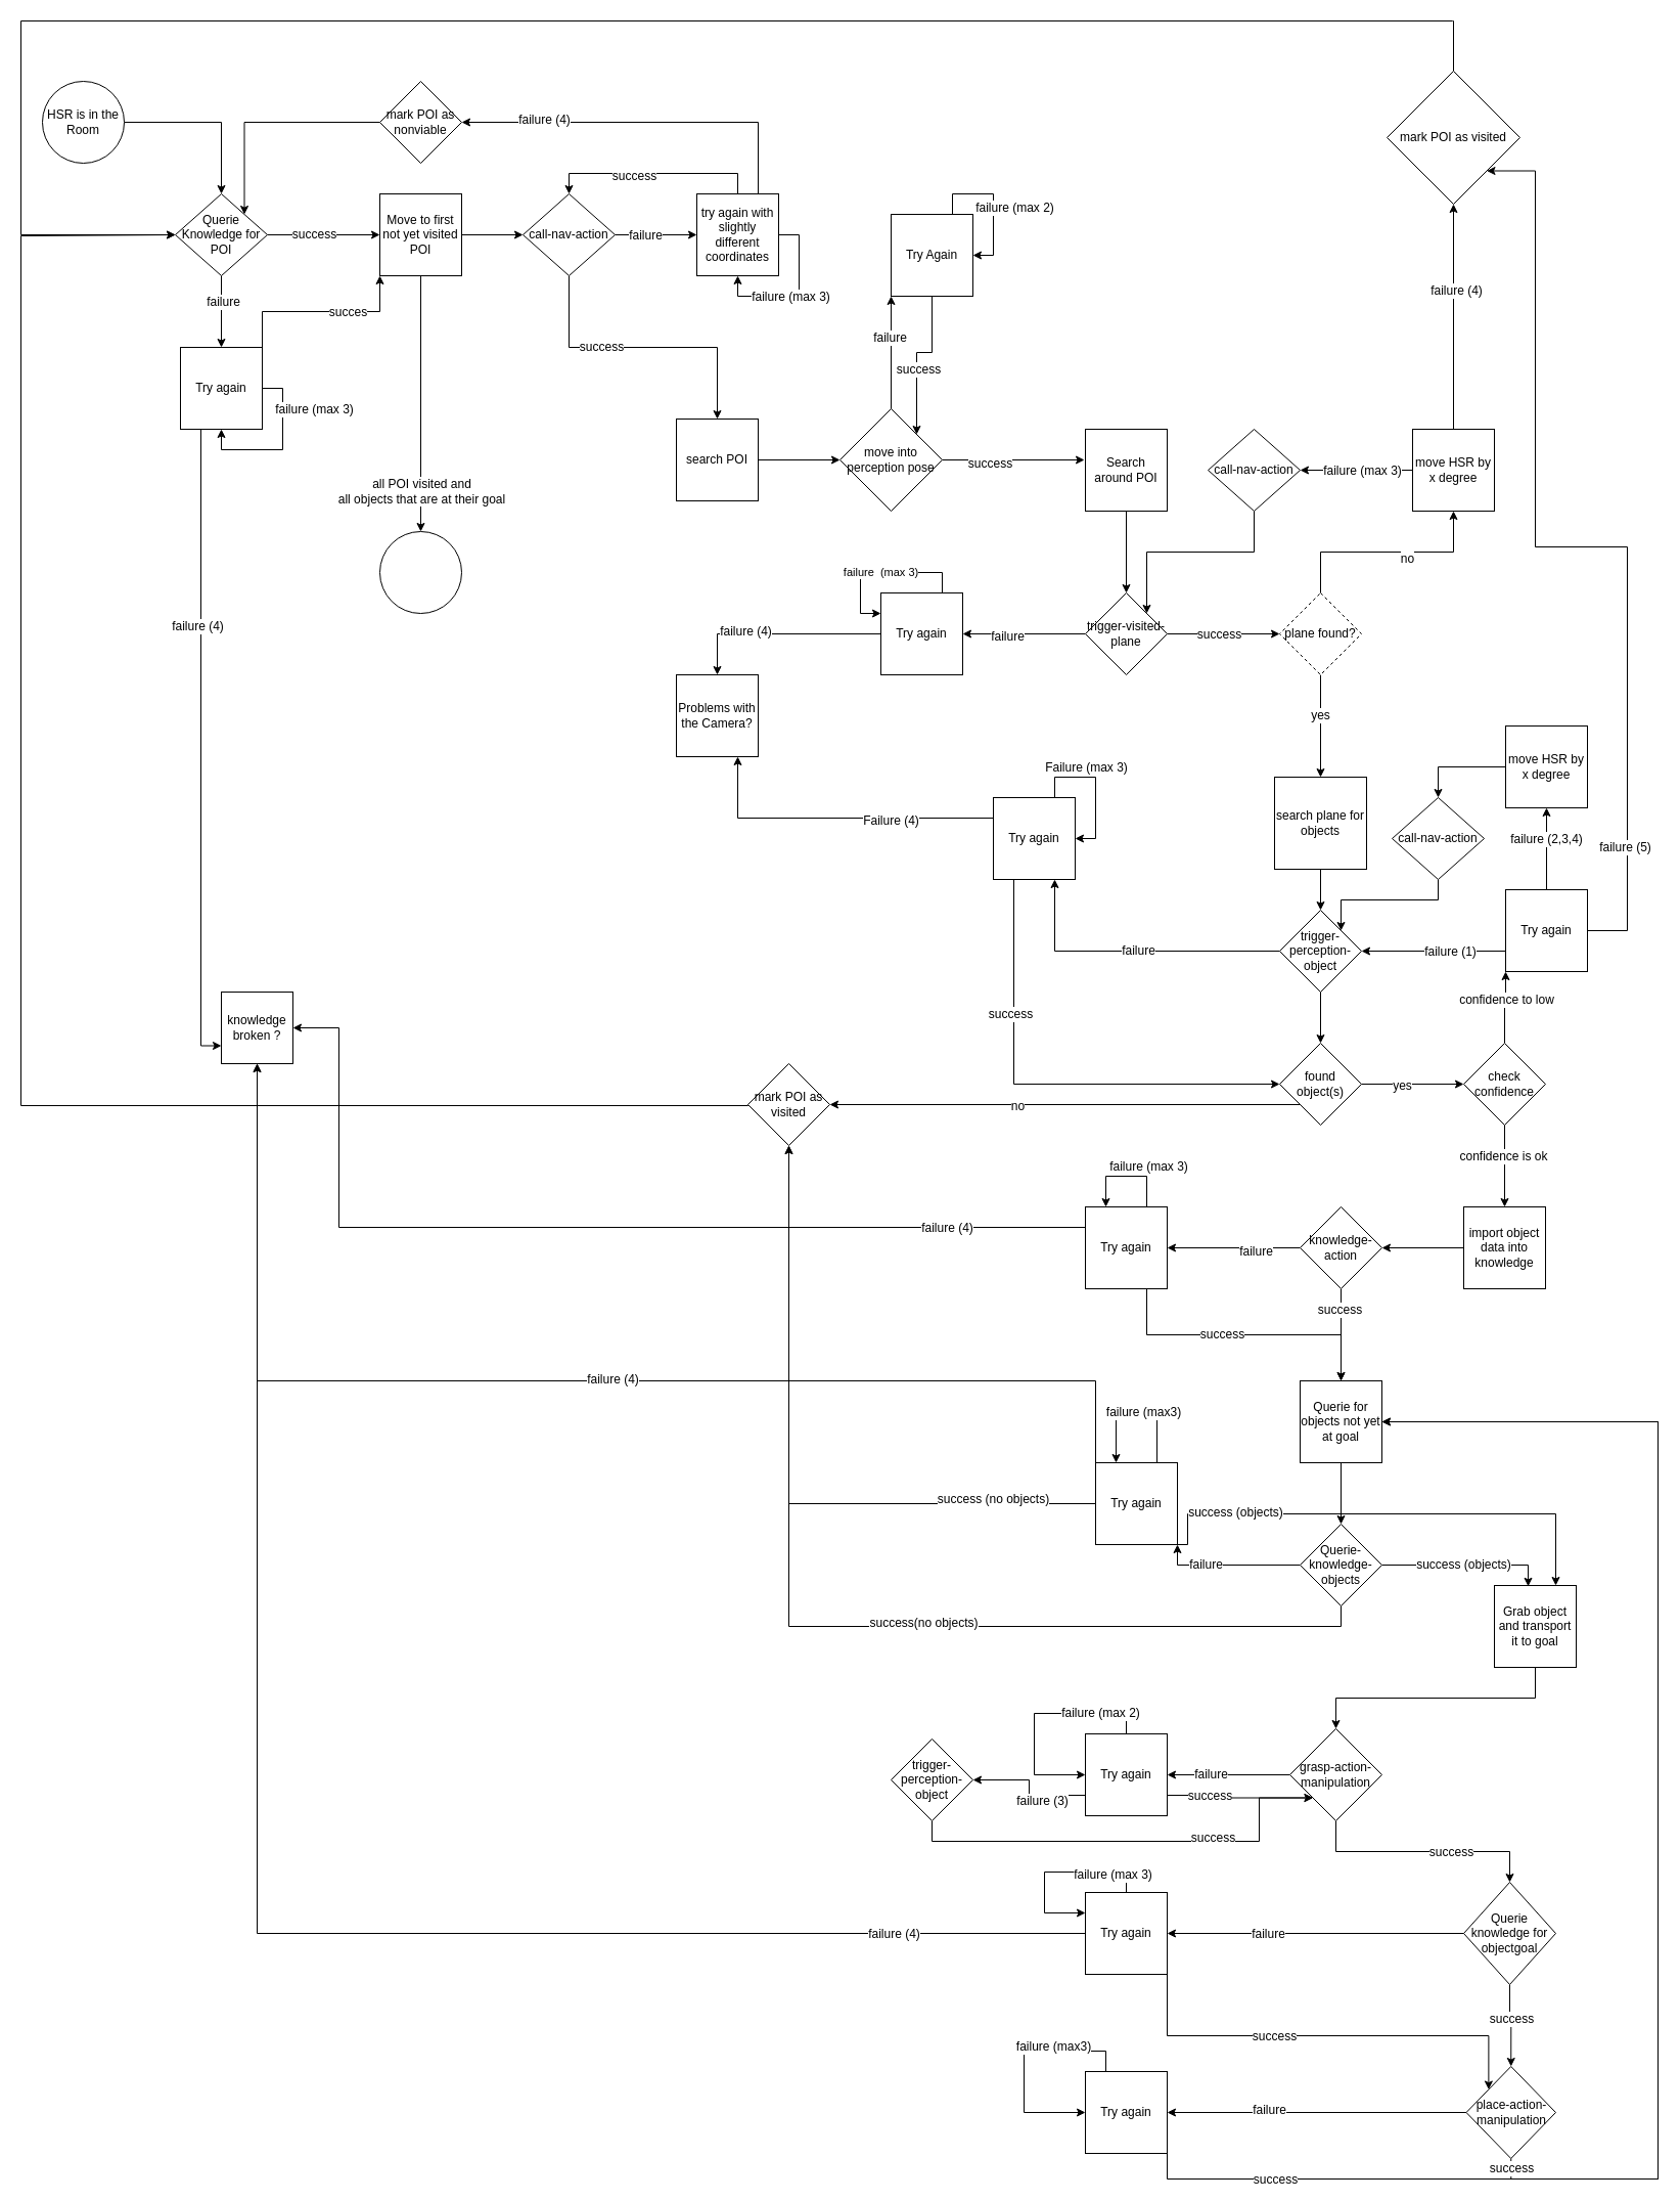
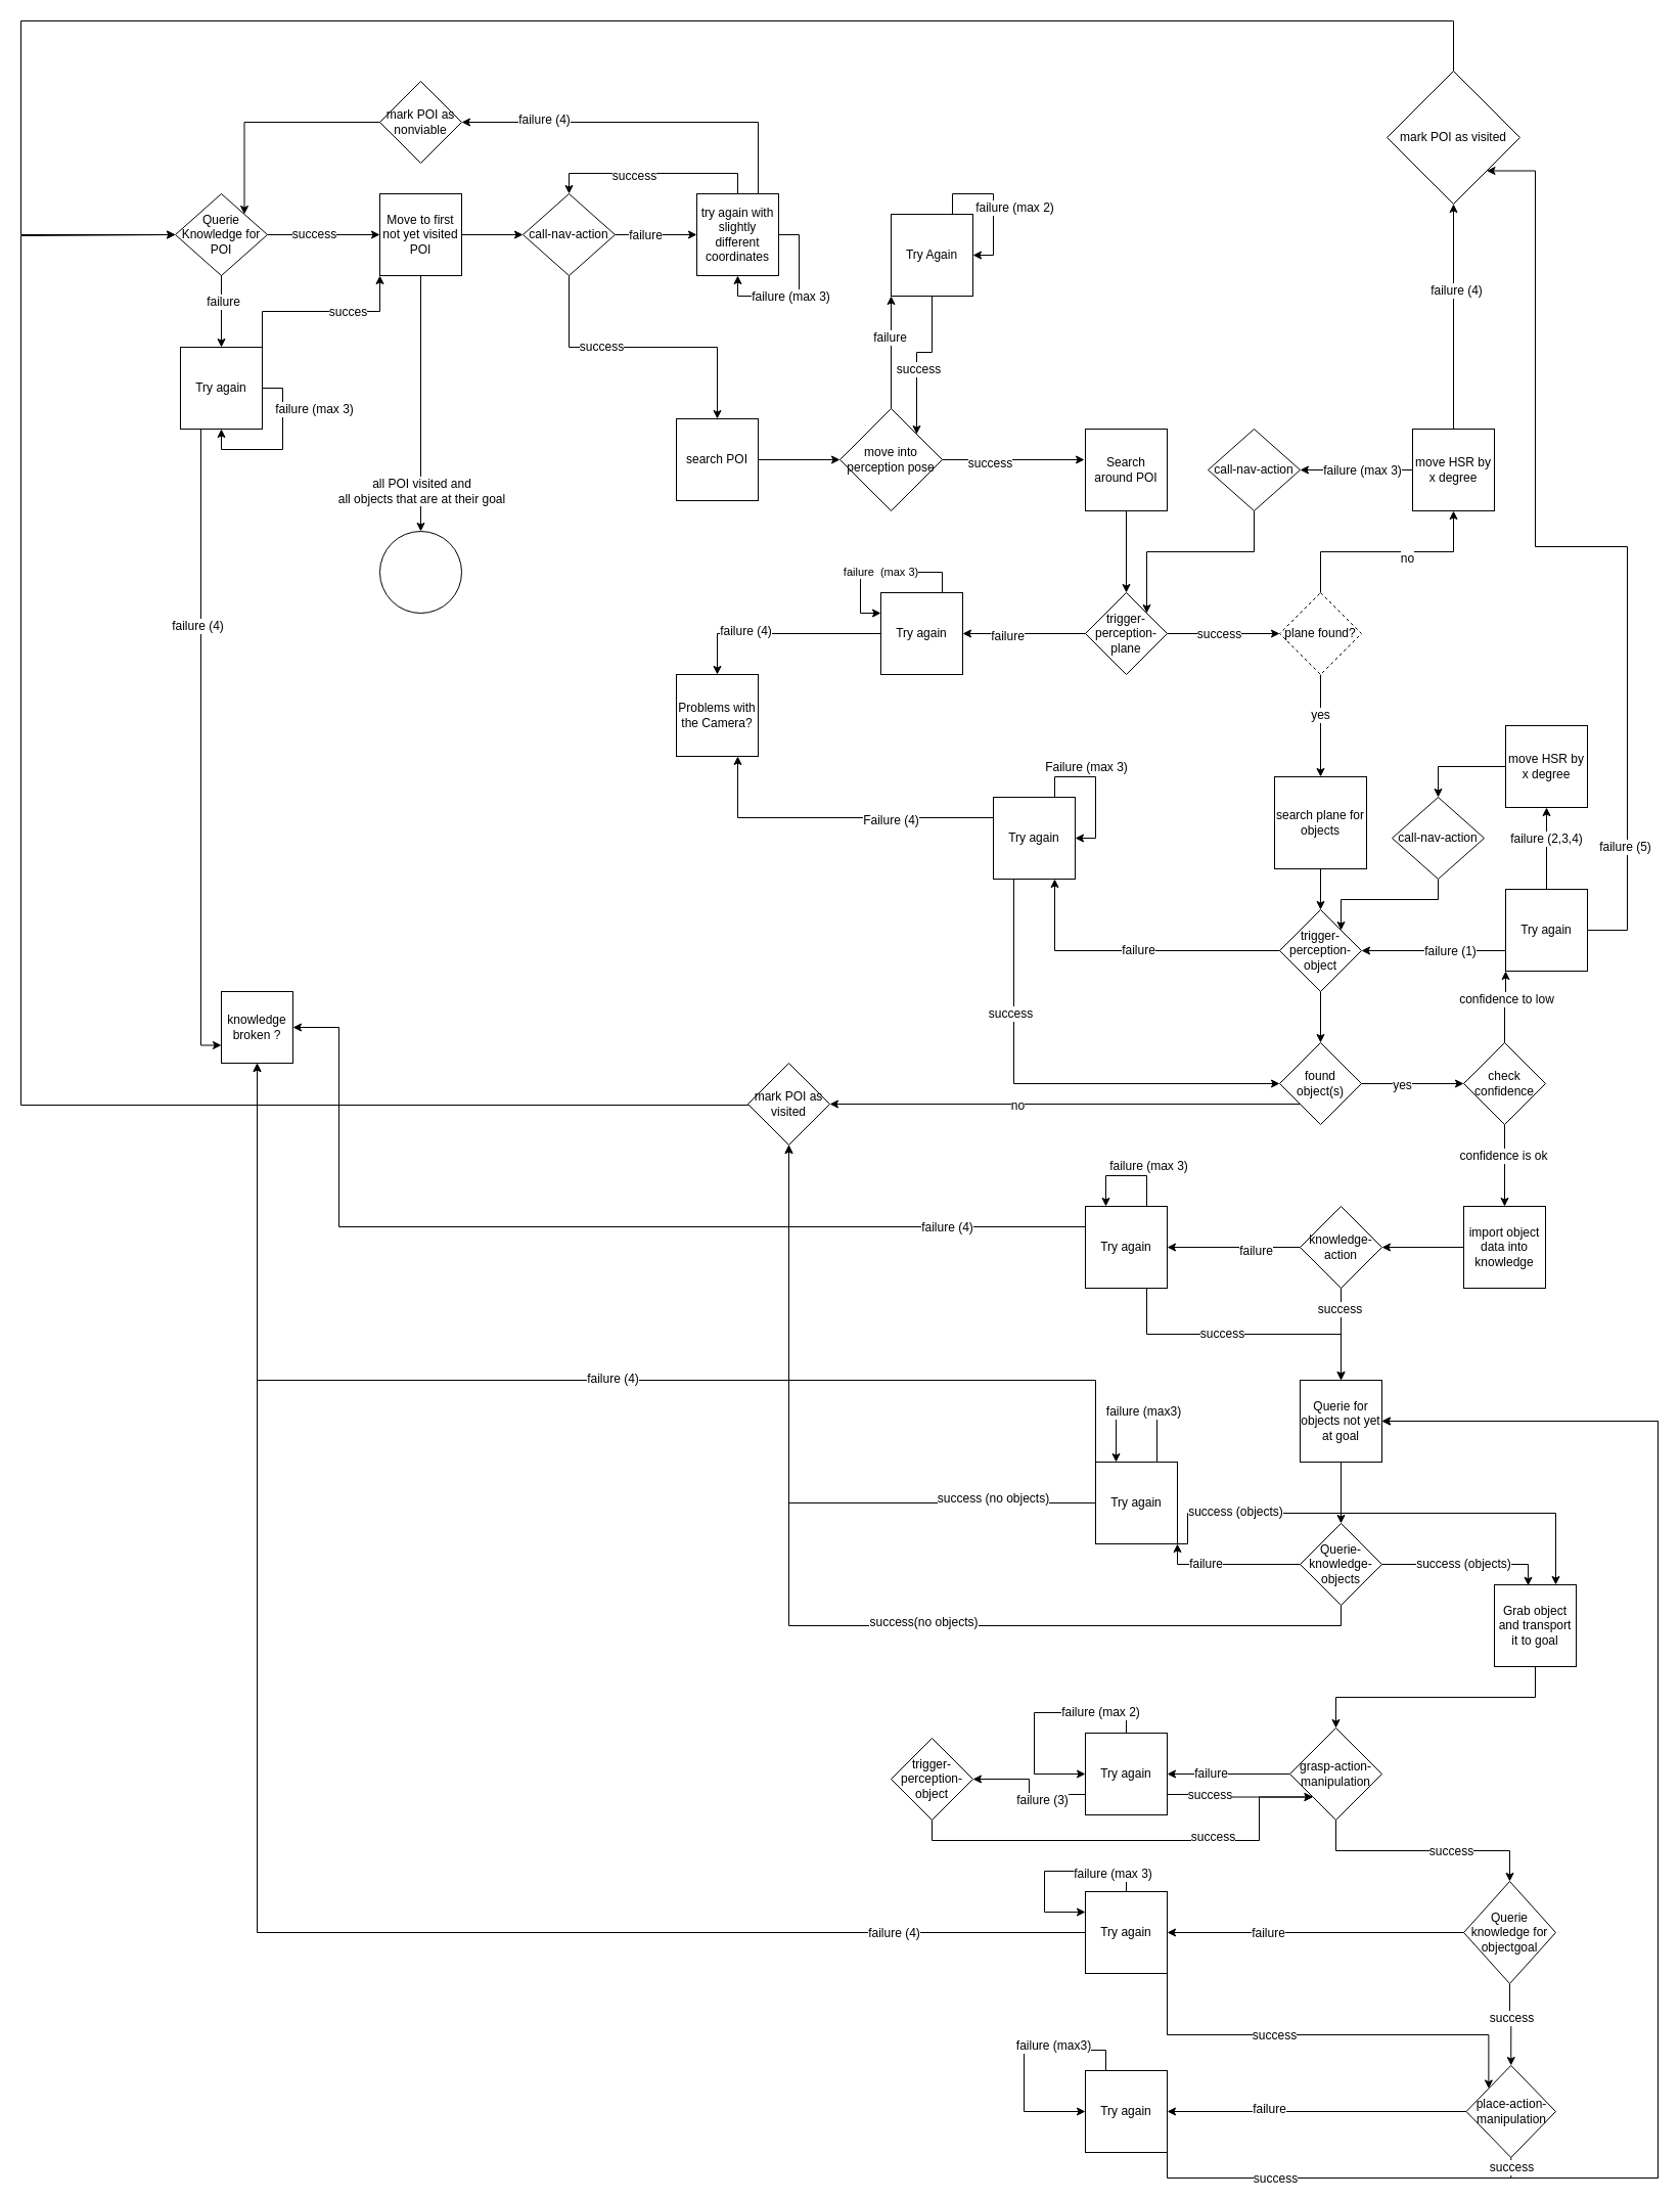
- <mxCell id="3" value="HSR is in the Room" style="ellipse;whiteSpace=wrap;html=1;aspect=fixed;" parent="1" vertex="1"><mxGeometry x="41" y="79" width="80" height="80" as="geometry" /></mxCell>
- <mxCell id="2" style="edgeStyle=orthogonalEdgeStyle;rounded=0;orthogonalLoop=1;jettySize=auto;html=1;exitX=1;exitY=0.5;exitDx=0;exitDy=0;entryX=0.5;entryY=0;entryDx=0;entryDy=0;" parent="1" source="3" target="8" edge="1"><mxGeometry relative="1" as="geometry" /></mxCell>
- <mxCell id="54" value="trigger-visited-plane" style="rhombus;whiteSpace=wrap;html=1;" parent="1" vertex="1"><mxGeometry x="1061" y="579" width="80" height="80" as="geometry" /></mxCell>
+ <mxCell id="54" value="trigger-perception-plane" style="rhombus;whiteSpace=wrap;html=1;" parent="1" vertex="1"><mxGeometry x="1061" y="579" width="80" height="80" as="geometry" /></mxCell>
